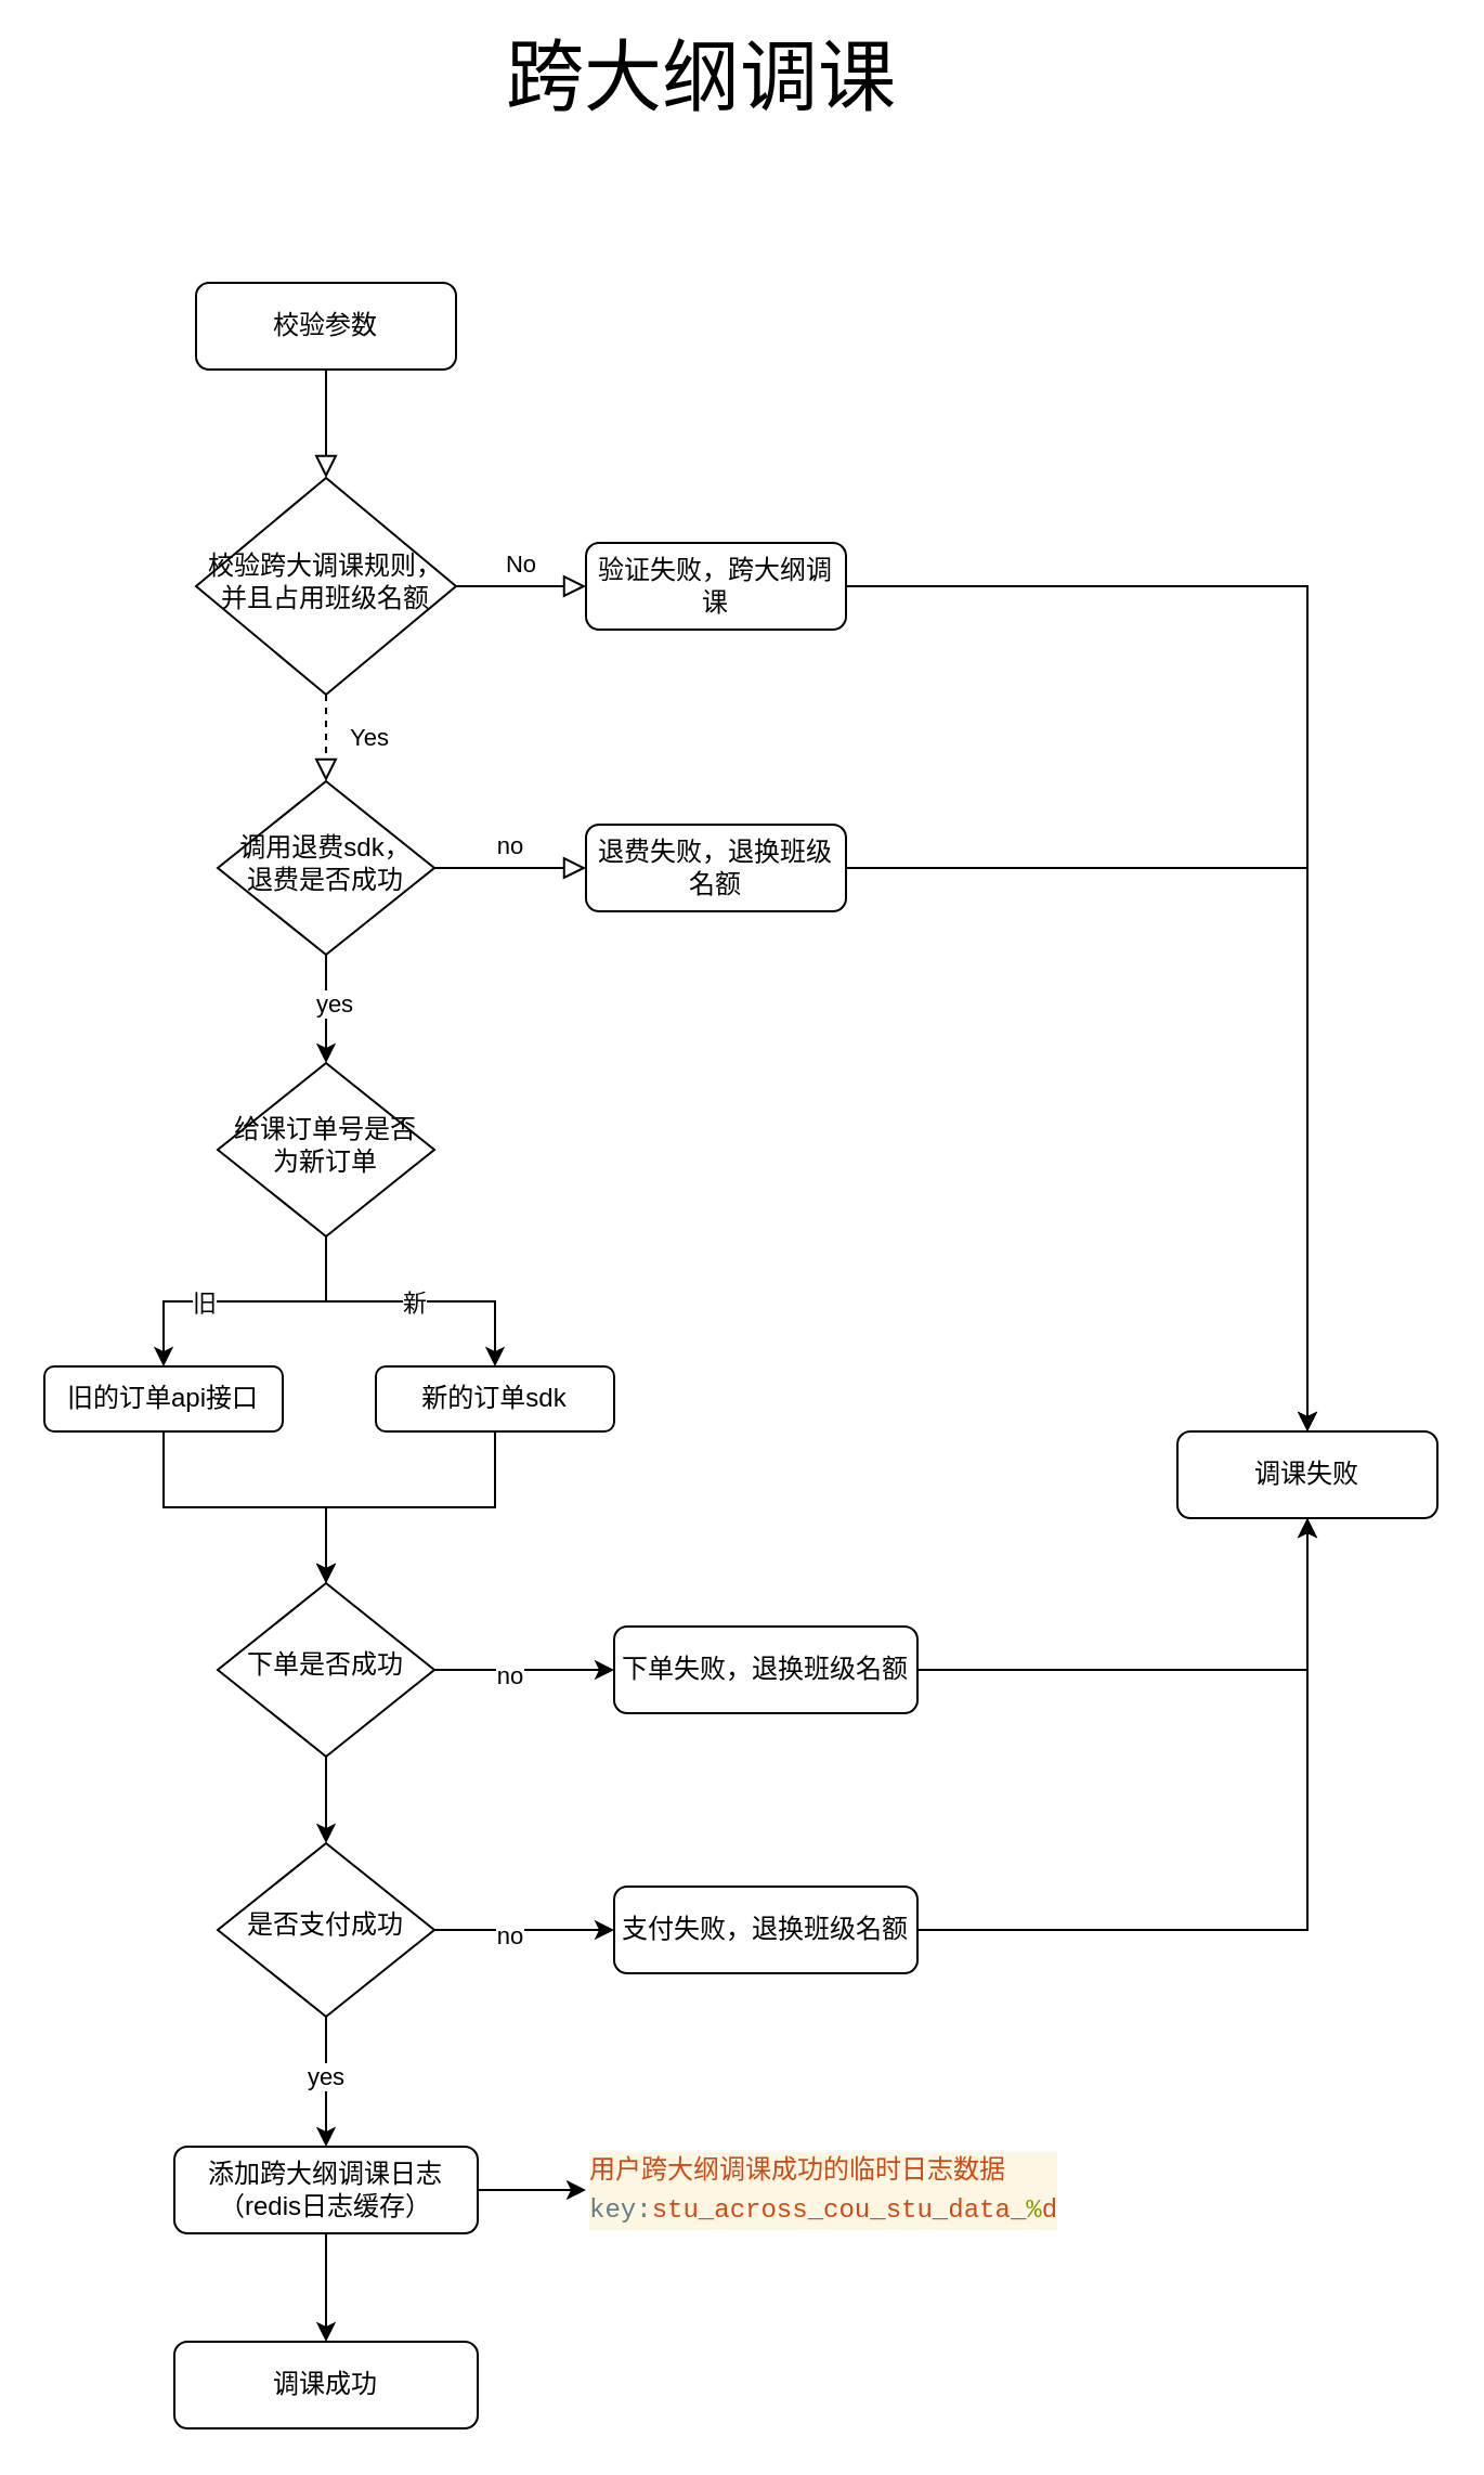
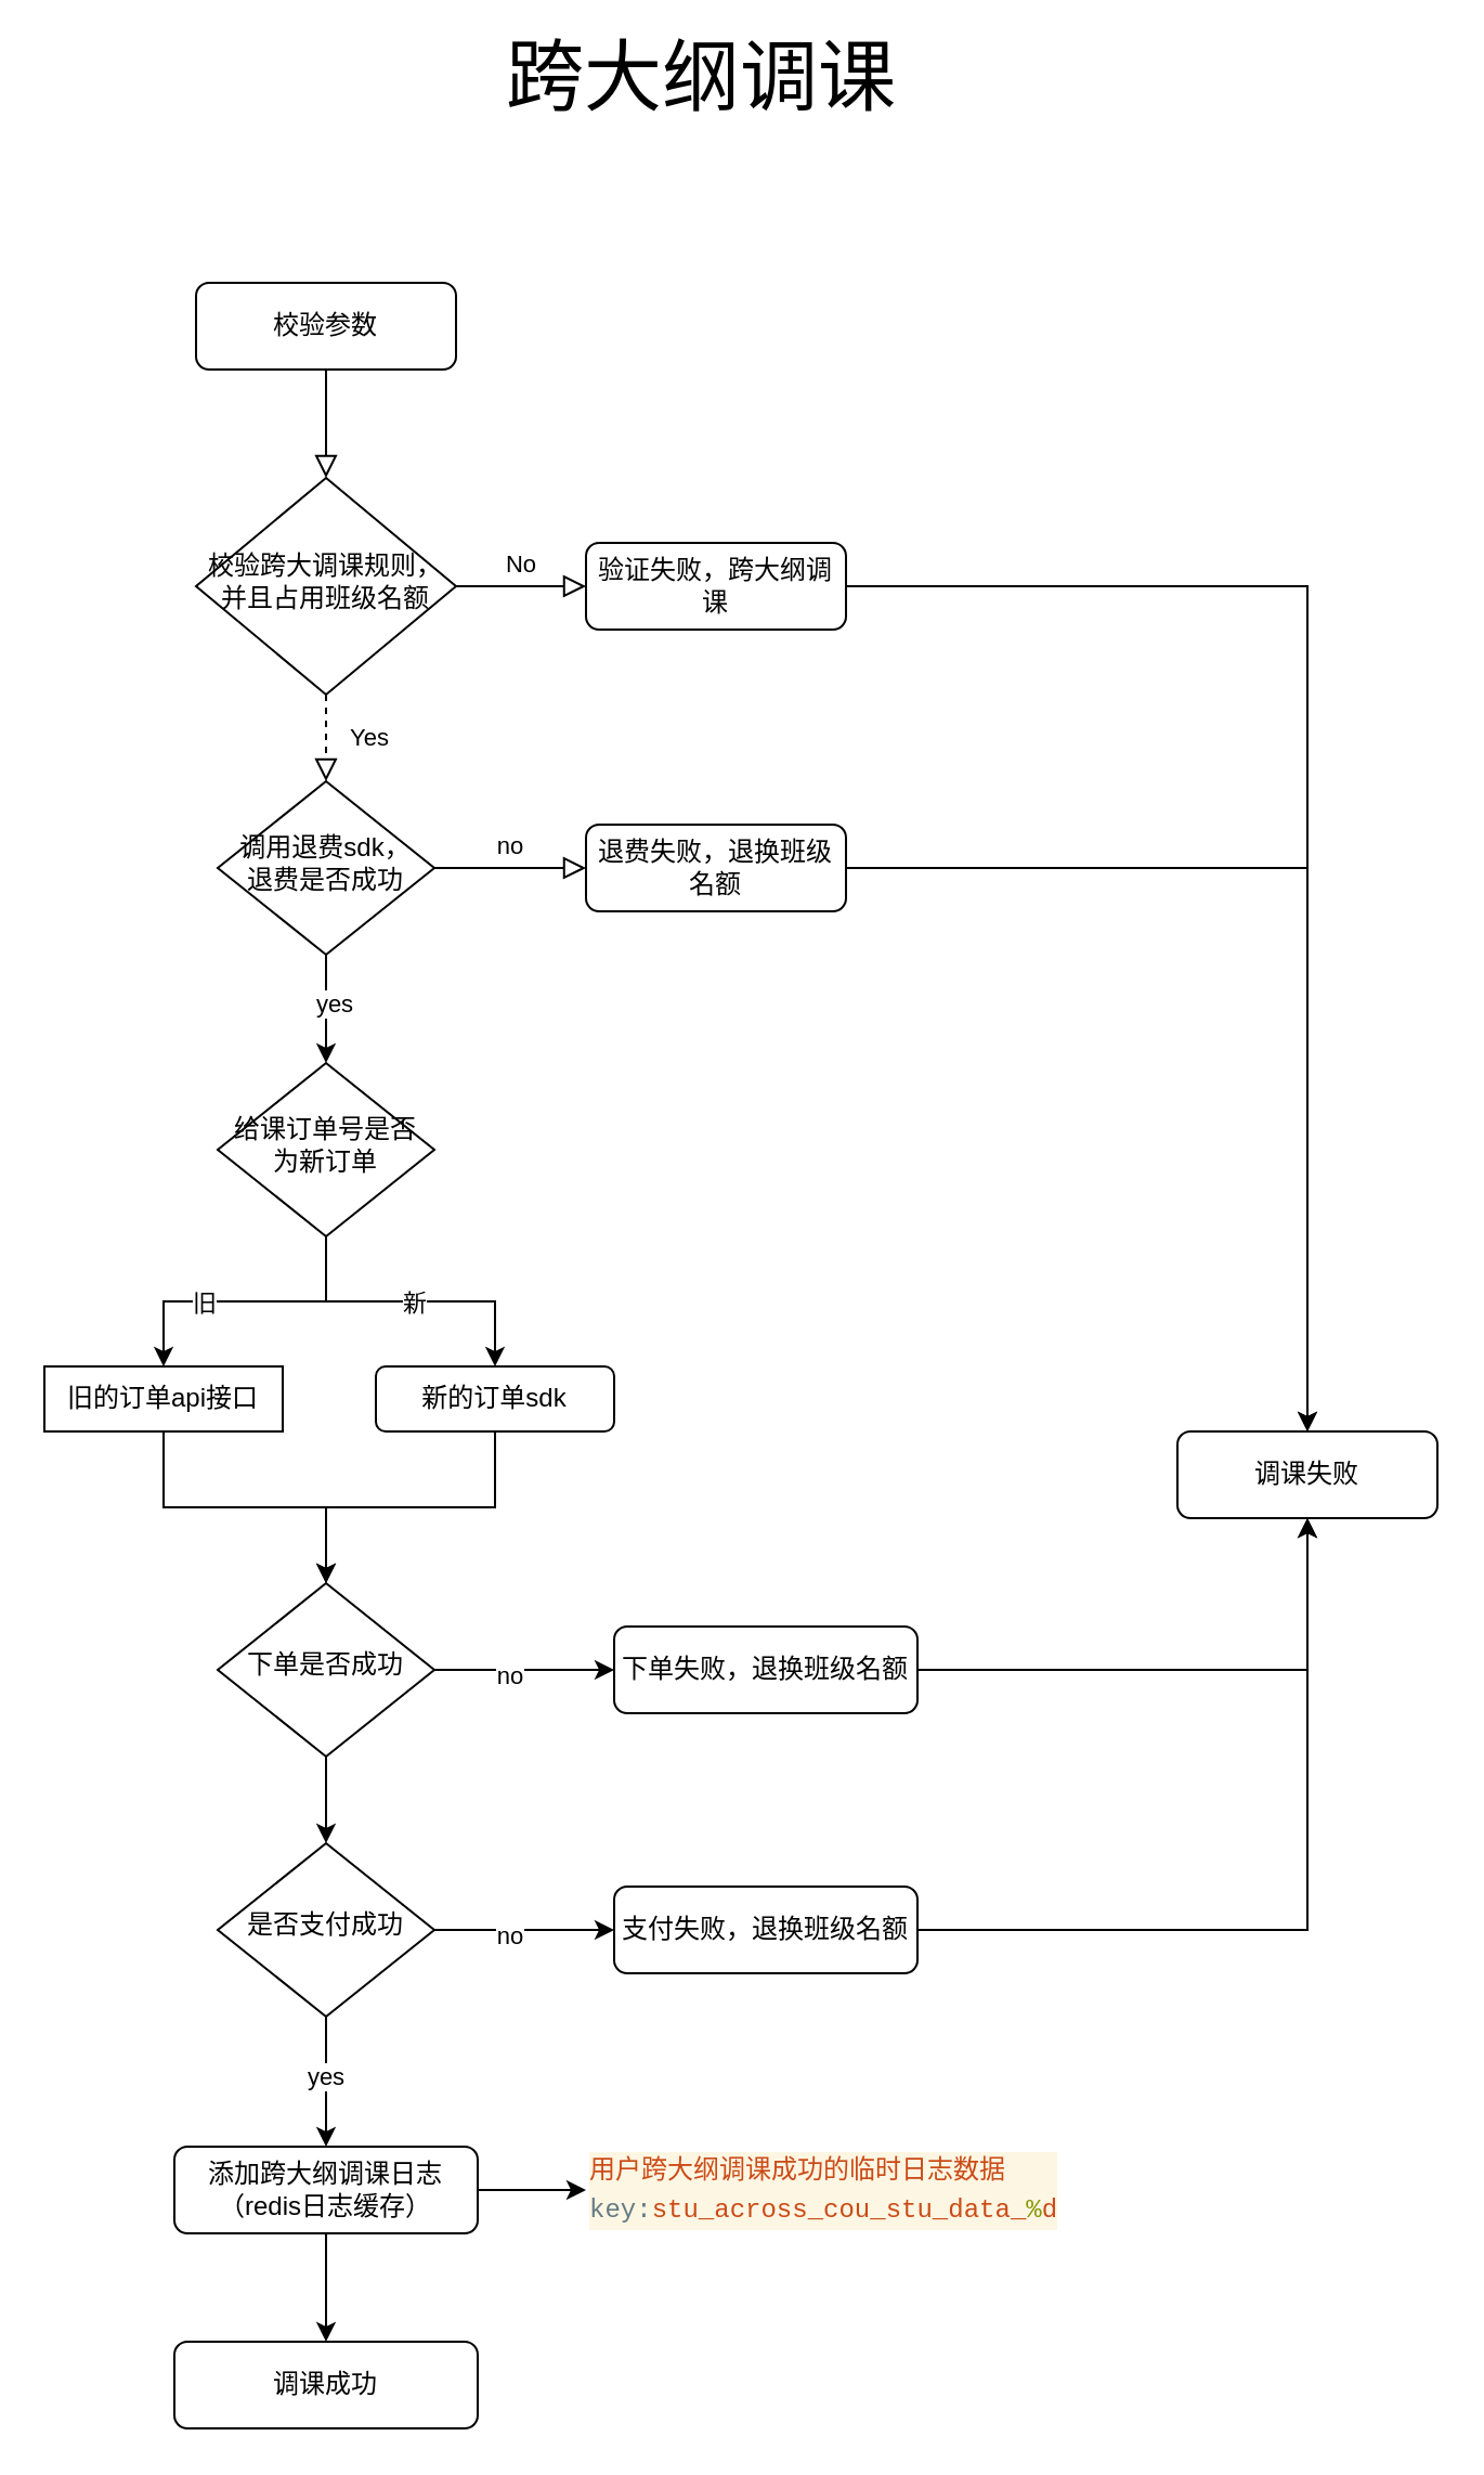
- <mxCell id="25" value="&lt;span&gt;旧的订单api接口&lt;/span&gt;" style="rounded=1;whiteSpace=wrap;html=1;" vertex="1" parent="1"><mxGeometry x="20" y="630" width="110" height="30" as="geometry" /></mxCell>
+ <mxCell id="25" value="&lt;span&gt;旧的订单api接口&lt;/span&gt;" style="whiteSpace=wrap;html=1;rounded=0;" vertex="1" parent="1"><mxGeometry x="20" y="630" width="110" height="30" as="geometry" /></mxCell>
